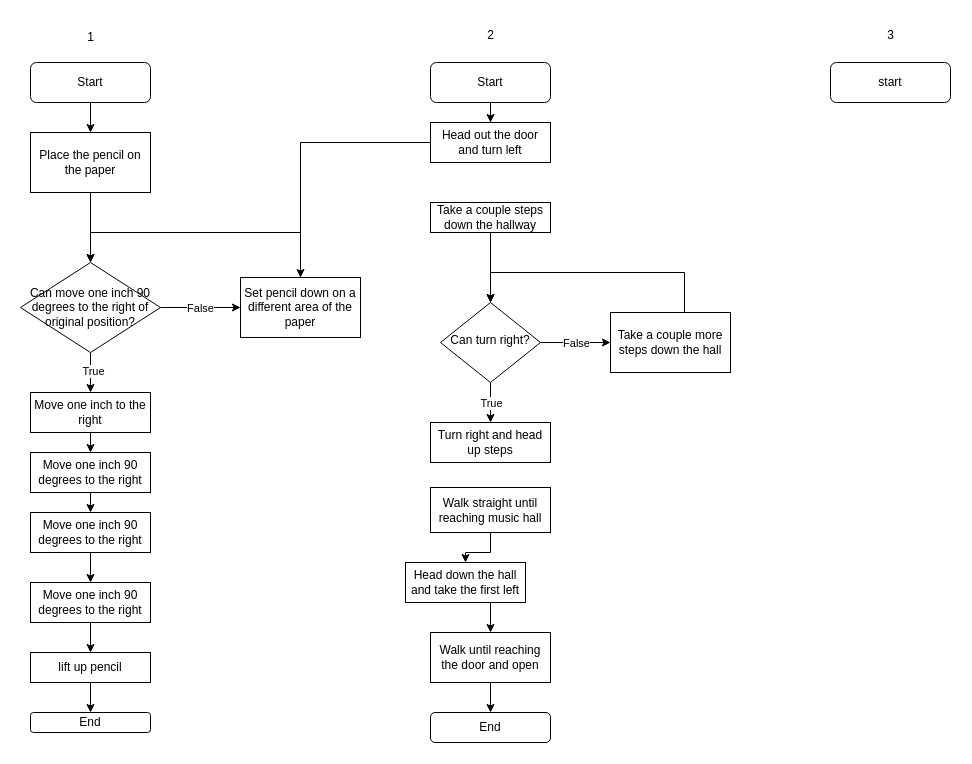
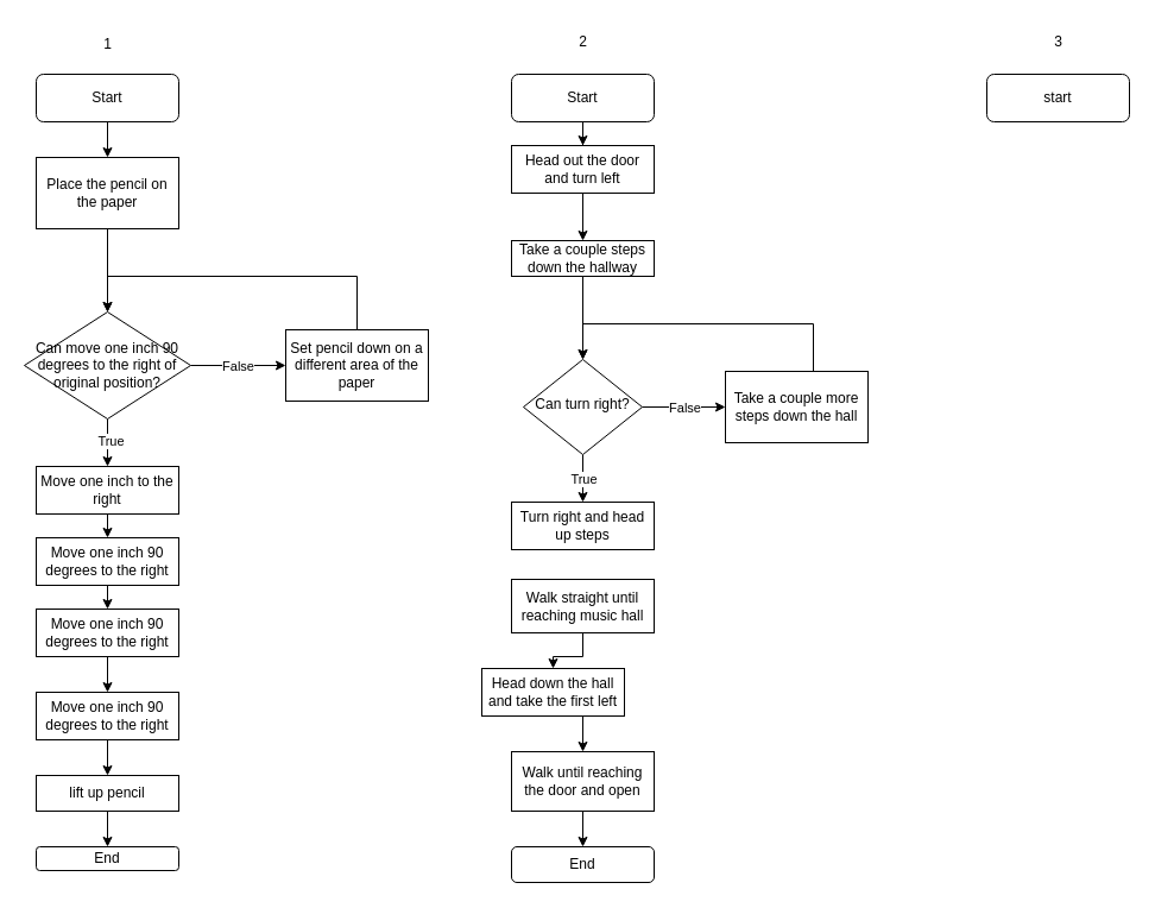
- <mxCell id="14" value="" style="edgeStyle=orthogonalEdgeStyle;rounded=0;orthogonalLoop=1;jettySize=auto;html=1;" edge="1" parent="1" source="15" target="33"><mxGeometry relative="1" as="geometry" /></mxCell>
+ <mxCell id="14" value="" style="edgeStyle=orthogonalEdgeStyle;rounded=0;orthogonalLoop=1;jettySize=auto;html=1;" edge="1" parent="1" source="15" target="21"><mxGeometry relative="1" as="geometry" /></mxCell>
